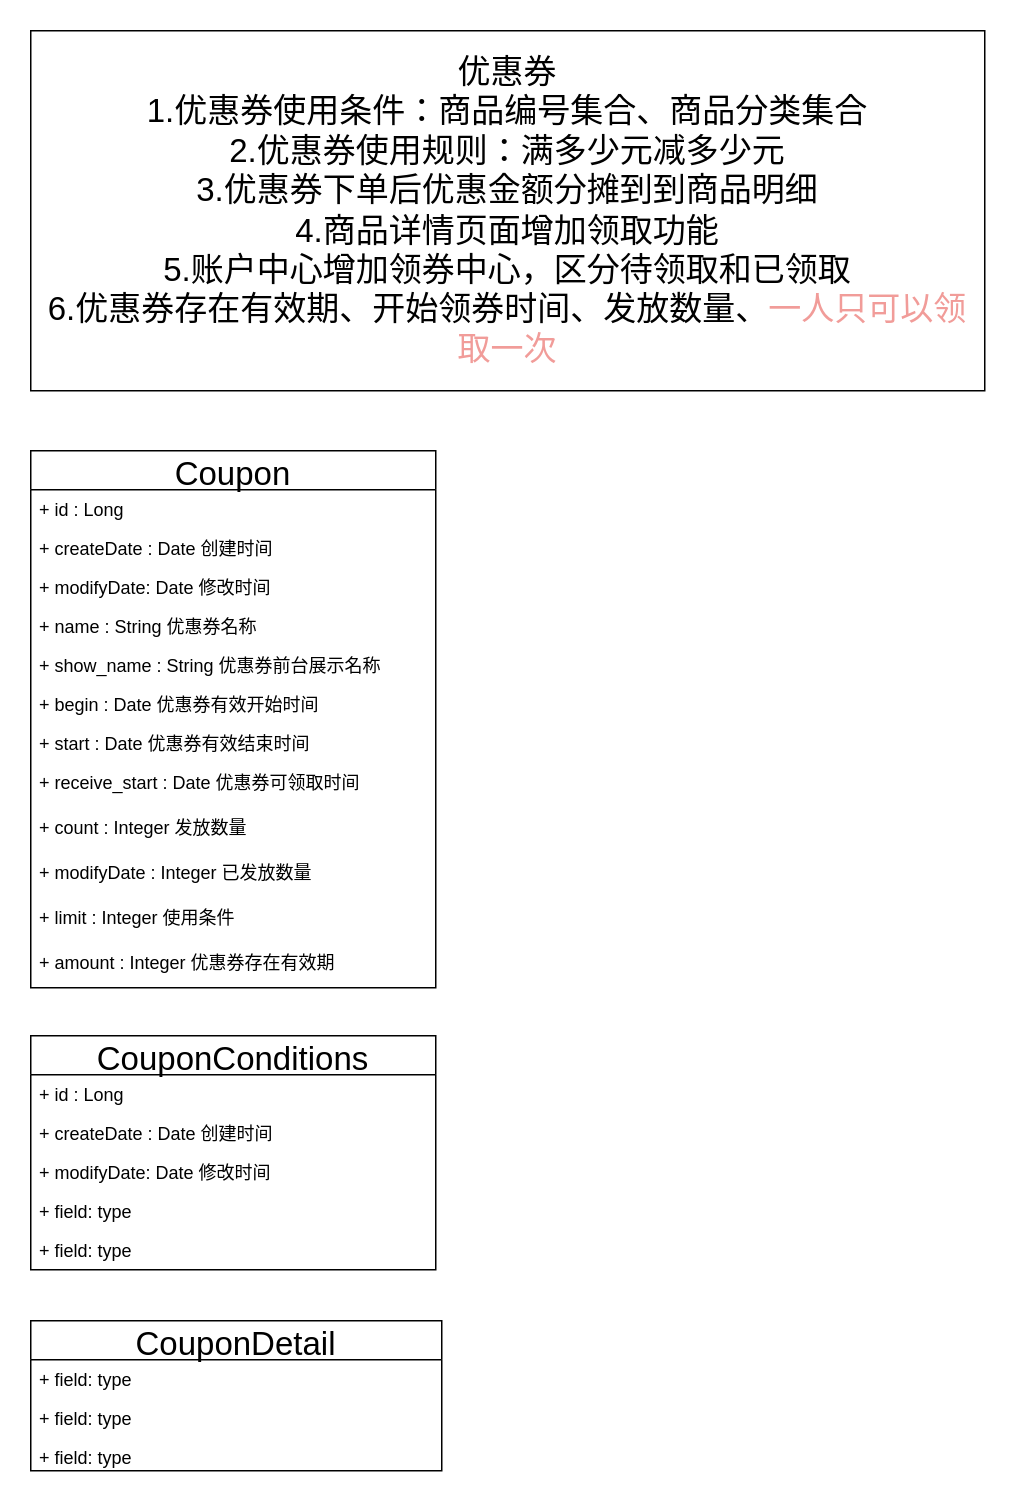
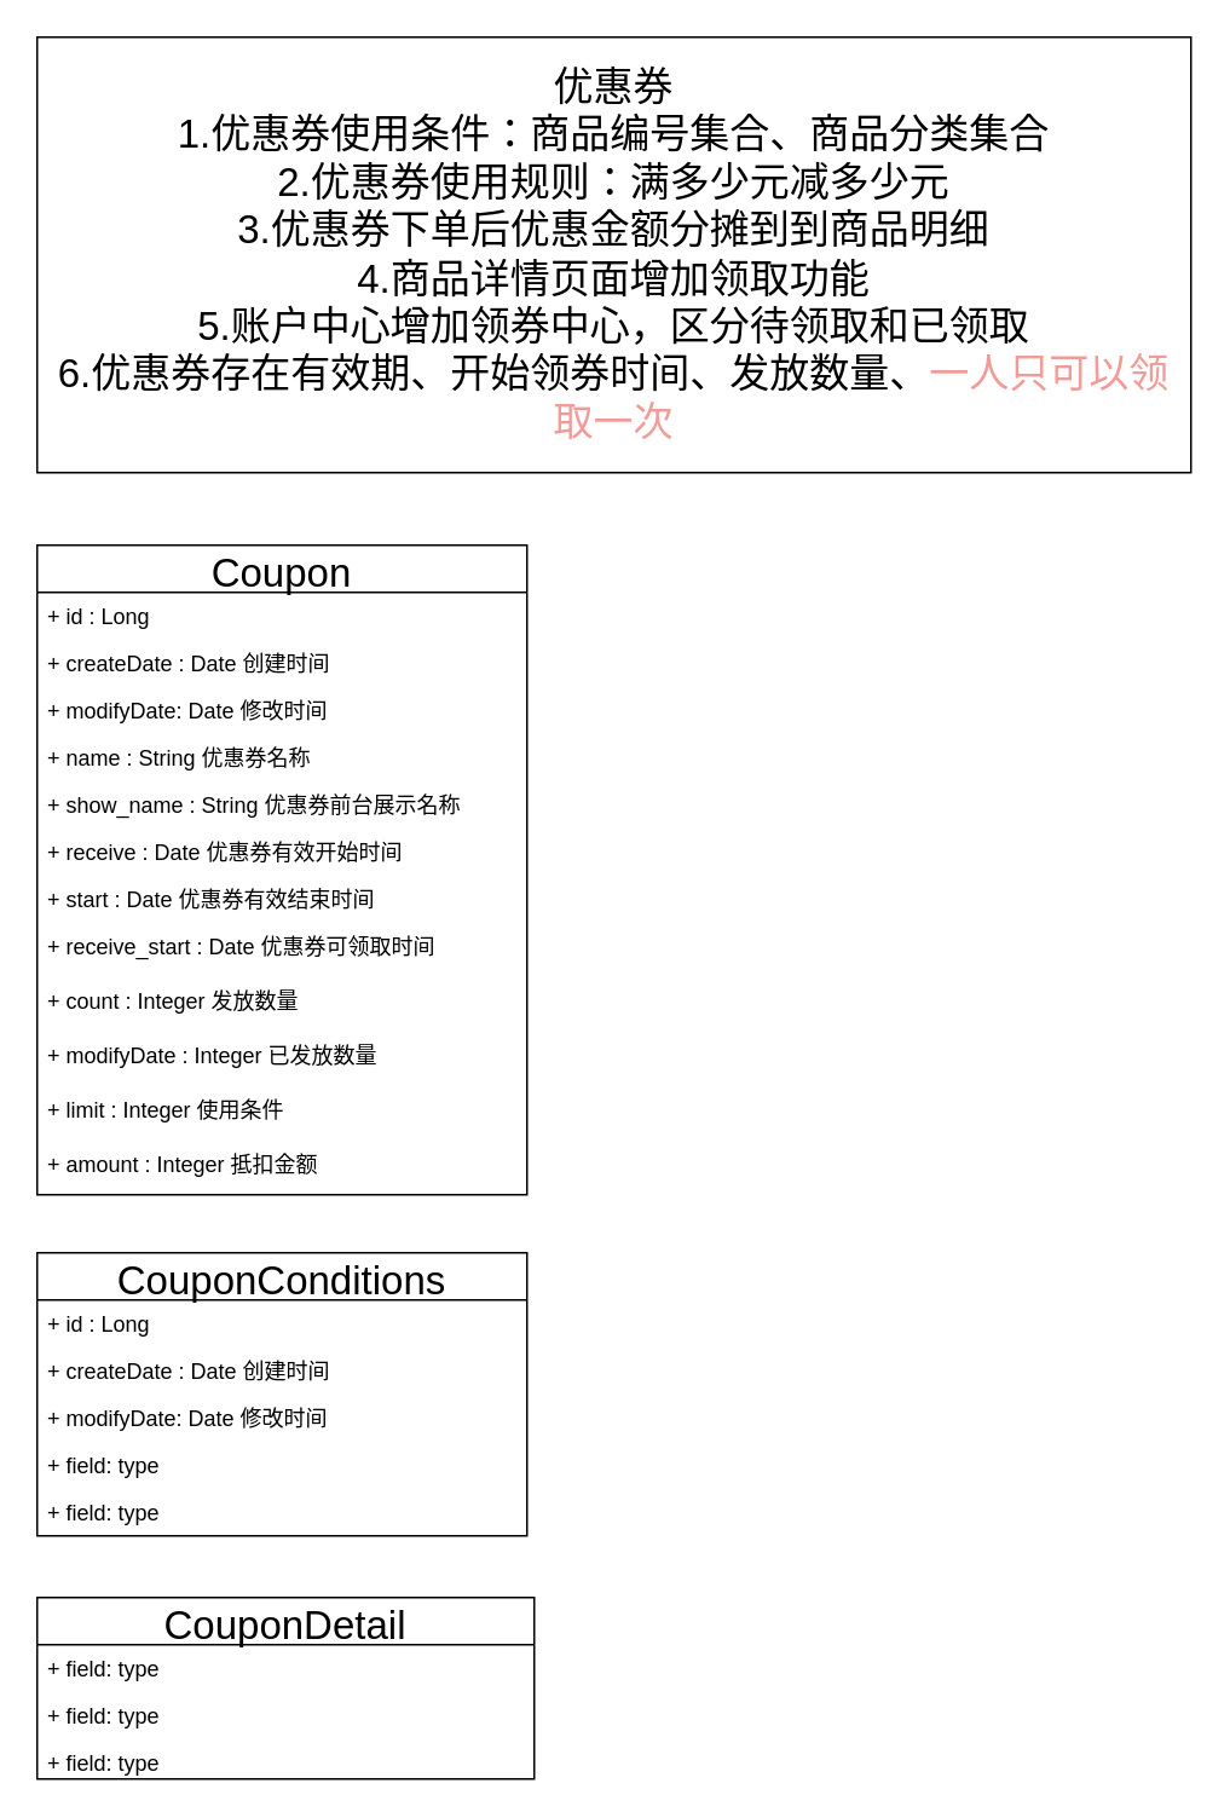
- <mxCell id="9" value="+ begin : Date 优惠券有效开始时间" style="text;strokeColor=none;fillColor=none;align=left;verticalAlign=top;spacingLeft=4;spacingRight=4;overflow=hidden;rotatable=0;points=[[0,0.5],[1,0.5]];portConstraint=eastwest;" vertex="1" parent="3"><mxGeometry y="156" width="270" height="26" as="geometry" /></mxCell>
+ <mxCell id="9" value="+ receive : Date 优惠券有效开始时间" style="text;strokeColor=none;fillColor=none;align=left;verticalAlign=top;spacingLeft=4;spacingRight=4;overflow=hidden;rotatable=0;points=[[0,0.5],[1,0.5]];portConstraint=eastwest;" vertex="1" parent="3"><mxGeometry y="156" width="270" height="26" as="geometry" /></mxCell>
- <mxCell id="15" value="+ amount : Integer 优惠券存在有效期" style="text;strokeColor=none;fillColor=none;align=left;verticalAlign=top;spacingLeft=4;spacingRight=4;overflow=hidden;rotatable=0;points=[[0,0.5],[1,0.5]];portConstraint=eastwest;" vertex="1" parent="3"><mxGeometry y="328" width="270" height="30" as="geometry" /></mxCell>
+ <mxCell id="15" value="+ amount : Integer 抵扣金额" style="text;strokeColor=none;fillColor=none;align=left;verticalAlign=top;spacingLeft=4;spacingRight=4;overflow=hidden;rotatable=0;points=[[0,0.5],[1,0.5]];portConstraint=eastwest;" vertex="1" parent="3"><mxGeometry y="328" width="270" height="30" as="geometry" /></mxCell>
